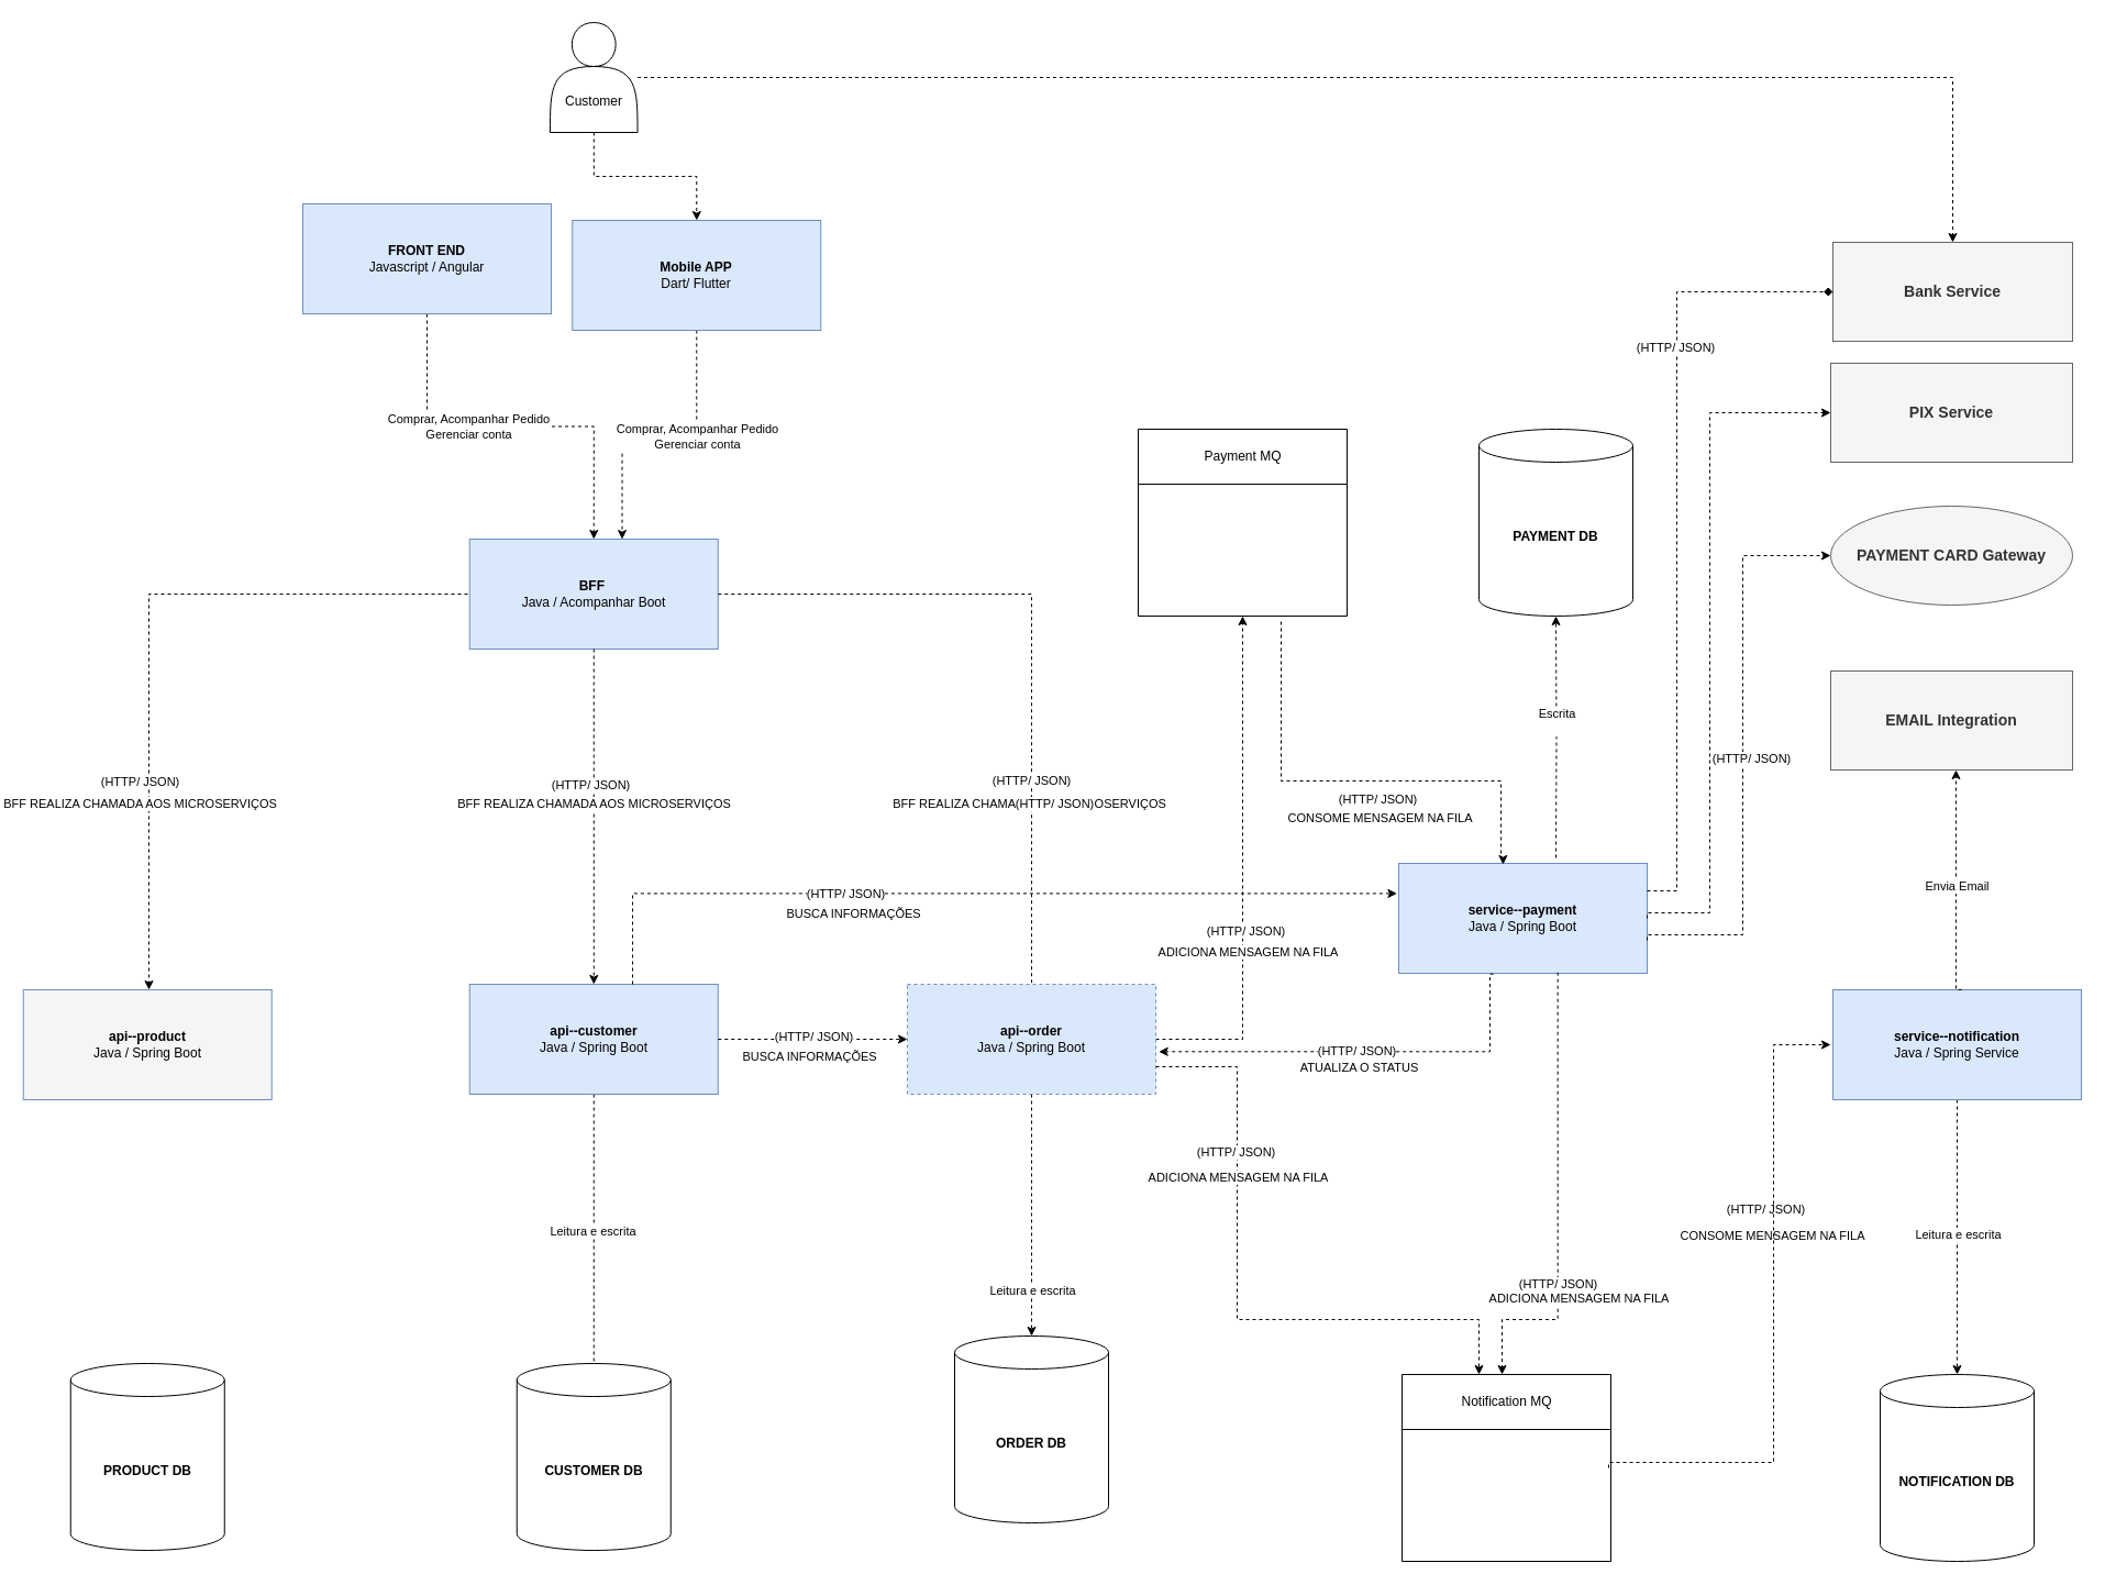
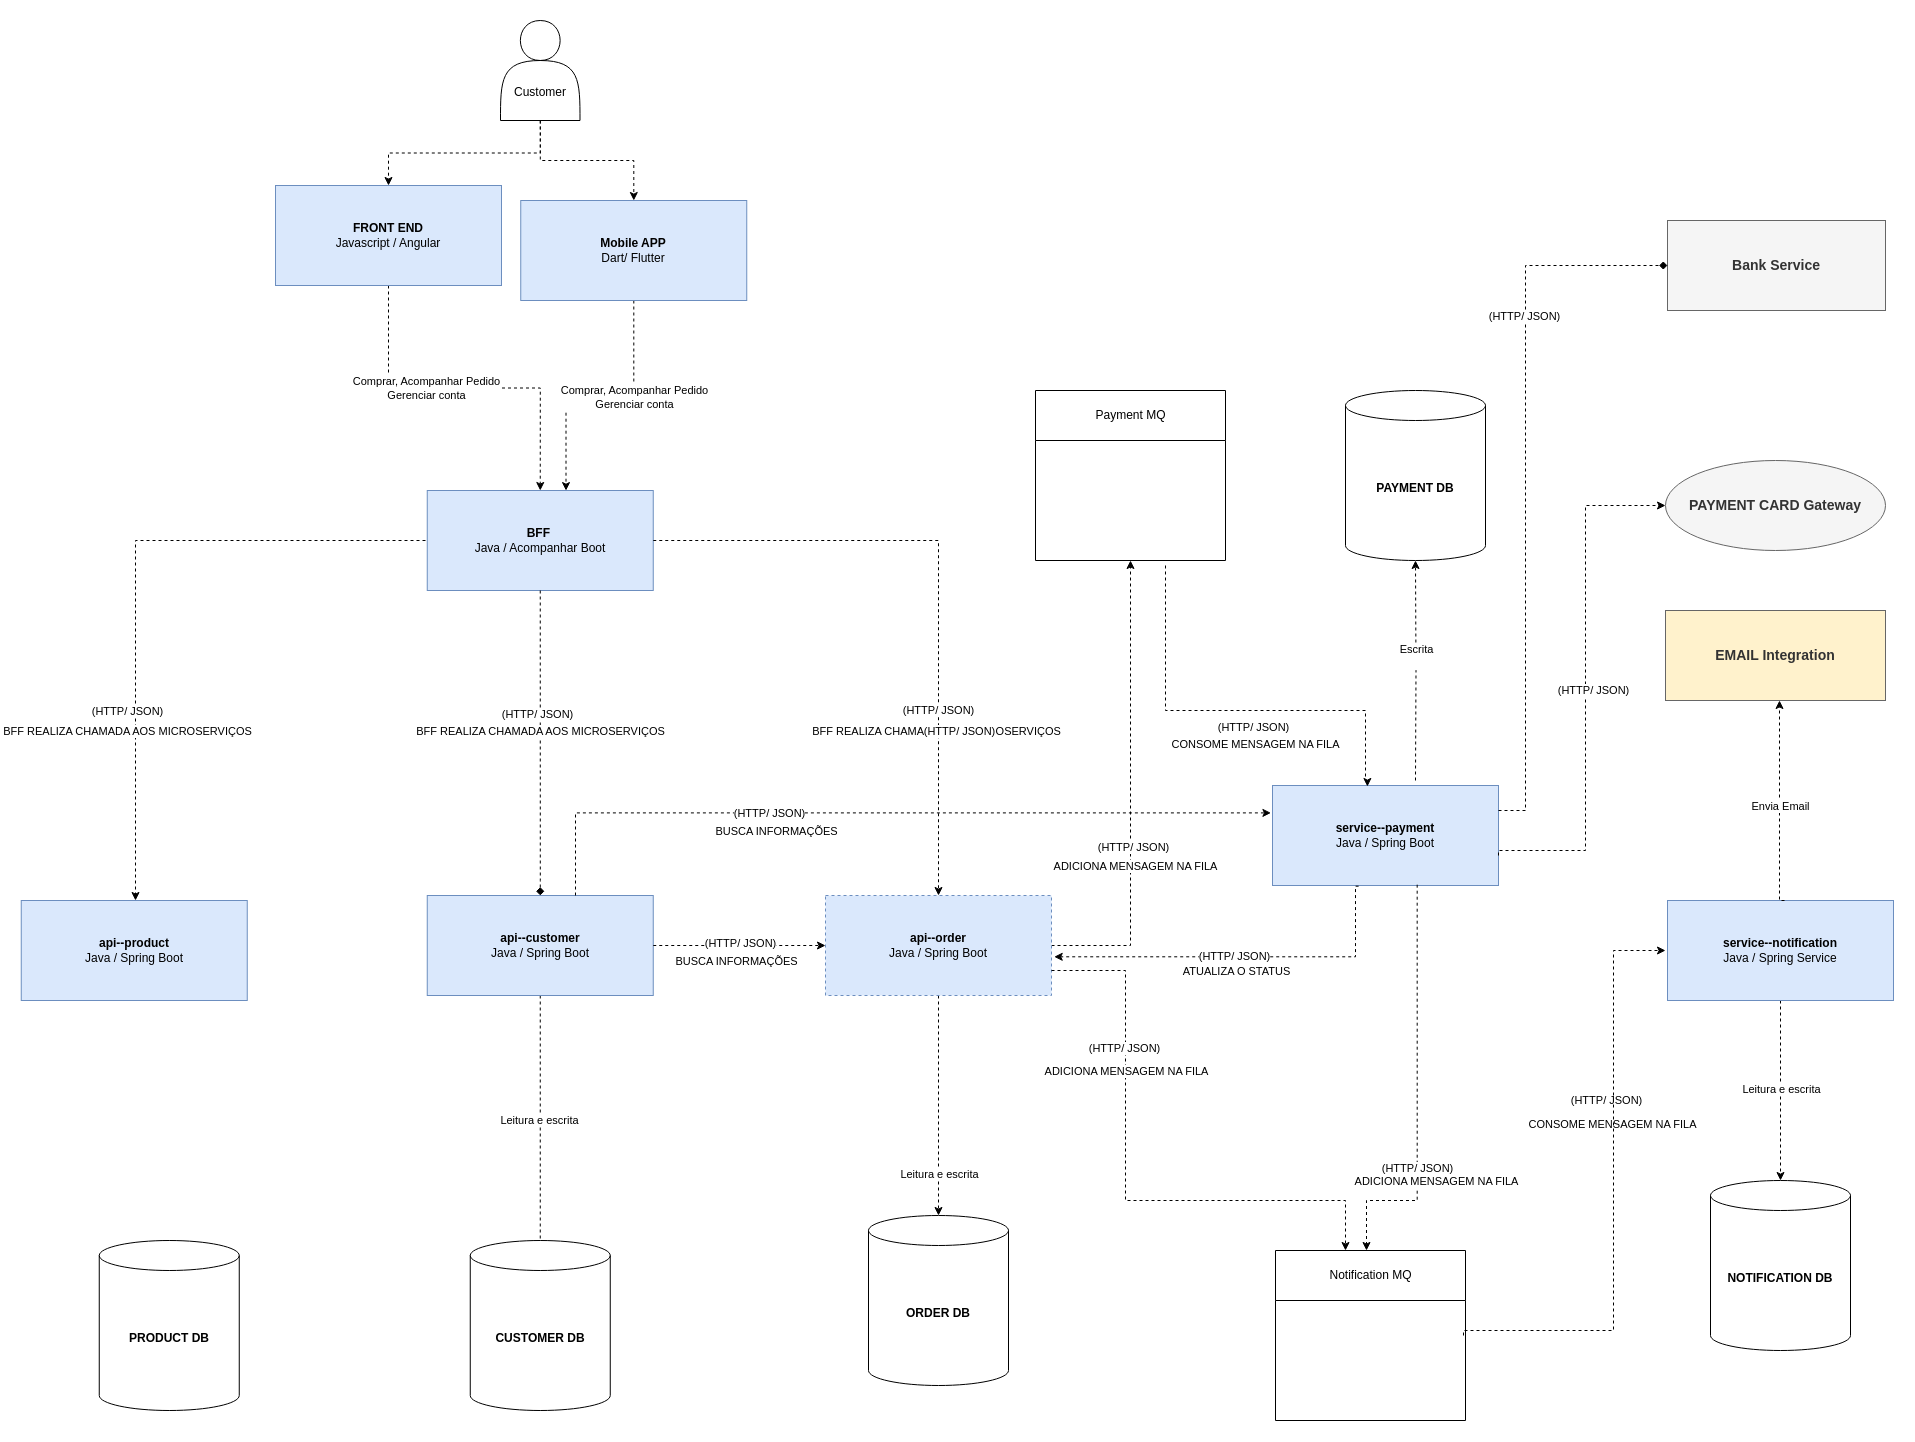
- <mxCell id="2" style="edgeStyle=orthogonalEdgeStyle;rounded=0;orthogonalLoop=1;jettySize=auto;html=1;dashed=1;" edge="1" parent="1" source="4" target="70"><mxGeometry relative="1" as="geometry" /></mxCell>
+ <mxCell id="2" style="edgeStyle=orthogonalEdgeStyle;rounded=0;orthogonalLoop=1;jettySize=auto;html=1;entryX=0.5;entryY=0;entryDx=0;entryDy=0;dashed=1;" edge="1" parent="1" source="4" target="7"><mxGeometry relative="1" as="geometry" /></mxCell>
- <mxCell id="69" value="&lt;span style=&quot;font-size: 14px;&quot;&gt;&lt;b&gt;PIX Service&lt;/b&gt;&lt;/span&gt;" style="rounded=0;whiteSpace=wrap;html=1;fillColor=#f5f5f5;fontColor=#333333;strokeColor=#666666;" vertex="1" parent="1"><mxGeometry x="1665" y="330" width="220" height="90" as="geometry" /></mxCell>
- <mxCell id="73" style="edgeStyle=orthogonalEdgeStyle;rounded=0;orthogonalLoop=1;jettySize=auto;html=1;dashed=1;entryX=0;entryY=0.5;entryDx=0;entryDy=0;exitX=1;exitY=0.5;exitDx=0;exitDy=0;" edge="1" parent="1" source="48" target="69"><mxGeometry relative="1" as="geometry"><Array as="points"><mxPoint x="1498" y="830" /><mxPoint x="1555" y="830" /><mxPoint x="1555" y="375" /></Array><mxPoint x="1508" y="820" as="sourcePoint" /><mxPoint x="1677" y="275" as="targetPoint" /></mxGeometry></mxCell>
- <mxCell id="26" value="&lt;font size=&quot;1&quot; style=&quot;&quot;&gt;&lt;b style=&quot;font-size: 14px;&quot;&gt;EMAIL Integration&lt;/b&gt;&lt;/font&gt;" style="rounded=0;whiteSpace=wrap;html=1;fillColor=#f5f5f5;fontColor=#333333;strokeColor=#666666;" vertex="1" parent="1"><mxGeometry x="1665" y="610" width="220" height="90" as="geometry" /></mxCell>
+ <mxCell id="26" value="&lt;font size=&quot;1&quot; style=&quot;&quot;&gt;&lt;b style=&quot;font-size: 14px;&quot;&gt;EMAIL Integration&lt;/b&gt;&lt;/font&gt;" style="rounded=0;whiteSpace=wrap;html=1;fillColor=#fff2cc;fontColor=#333333;strokeColor=#666666;" vertex="1" parent="1"><mxGeometry x="1665" y="610" width="220" height="90" as="geometry" /></mxCell>
- <mxCell id="31" style="edgeStyle=orthogonalEdgeStyle;rounded=0;orthogonalLoop=1;jettySize=auto;html=1;dashed=1;exitX=0.5;exitY=1;exitDx=0;exitDy=0;entryX=0.5;entryY=0;entryDx=0;entryDy=0;" edge="1" parent="1" source="11" target="15"><mxGeometry relative="1" as="geometry"><Array as="points"><mxPoint x="540" y="880" /><mxPoint x="540" y="895" /></Array><mxPoint x="695" y="540" as="sourcePoint" /><mxPoint x="535" y="890" as="targetPoint" /></mxGeometry></mxCell>
+ <mxCell id="31" style="edgeStyle=orthogonalEdgeStyle;rounded=0;orthogonalLoop=1;jettySize=auto;html=1;dashed=1;exitX=0.5;exitY=1;exitDx=0;exitDy=0;entryX=0.5;entryY=0;entryDx=0;entryDy=0;endArrow=diamond;" edge="1" parent="1" source="11" target="15"><mxGeometry relative="1" as="geometry"><Array as="points"><mxPoint x="540" y="880" /><mxPoint x="540" y="895" /></Array><mxPoint x="695" y="540" as="sourcePoint" /><mxPoint x="535" y="890" as="targetPoint" /></mxGeometry></mxCell>
- <mxCell id="34" style="edgeStyle=orthogonalEdgeStyle;rounded=0;orthogonalLoop=1;jettySize=auto;html=1;dashed=1;exitX=1;exitY=0.5;exitDx=0;exitDy=0;entryX=0.5;entryY=0;entryDx=0;entryDy=0;endArrow=none;" edge="1" parent="1" source="11" target="22"><mxGeometry relative="1" as="geometry"><Array as="points"><mxPoint x="938" y="540" /></Array><mxPoint x="717" y="535" as="sourcePoint" /><mxPoint x="695" y="895" as="targetPoint" /></mxGeometry></mxCell>
+ <mxCell id="34" style="edgeStyle=orthogonalEdgeStyle;rounded=0;orthogonalLoop=1;jettySize=auto;html=1;dashed=1;exitX=1;exitY=0.5;exitDx=0;exitDy=0;entryX=0.5;entryY=0;entryDx=0;entryDy=0;" edge="1" parent="1" source="11" target="22"><mxGeometry relative="1" as="geometry"><Array as="points"><mxPoint x="938" y="540" /></Array><mxPoint x="717" y="535" as="sourcePoint" /><mxPoint x="695" y="895" as="targetPoint" /></mxGeometry></mxCell>
- <mxCell id="12" value="&lt;b&gt;api--product&lt;/b&gt;&lt;br style=&quot;border-color: var(--border-color);&quot;&gt;Java / Spring Boot" style="rounded=0;whiteSpace=wrap;html=1;fillColor=#f5f5f5;strokeColor=#6c8ebf;" vertex="1" parent="1"><mxGeometry x="20.75" y="900" width="226" height="100" as="geometry" /></mxCell>
+ <mxCell id="12" value="&lt;b&gt;api--product&lt;/b&gt;&lt;br style=&quot;border-color: var(--border-color);&quot;&gt;Java / Spring Boot" style="rounded=0;whiteSpace=wrap;html=1;fillColor=#dae8fc;strokeColor=#6c8ebf;" vertex="1" parent="1"><mxGeometry x="20.75" y="900" width="226" height="100" as="geometry" /></mxCell>
- <mxCell id="27" value="&lt;b style=&quot;border-color: var(--border-color);&quot;&gt;PRODUCT DB&lt;/b&gt;" style="shape=cylinder3;whiteSpace=wrap;html=1;boundedLbl=1;backgroundOutline=1;size=15;" vertex="1" parent="1"><mxGeometry x="63.75" y="1240" width="140" height="170" as="geometry" /></mxCell>
+ <mxCell id="27" value="&lt;b style=&quot;border-color: var(--border-color);&quot;&gt;PRODUCT DB&lt;/b&gt;" style="shape=cylinder3;whiteSpace=wrap;html=1;boundedLbl=1;backgroundOutline=1;size=15;" vertex="1" parent="1"><mxGeometry x="98.75" y="1240" width="140" height="170" as="geometry" /></mxCell>
- <mxCell id="30" value="&lt;b style=&quot;border-color: var(--border-color);&quot;&gt;NOTIFICATION DB&lt;/b&gt;" style="shape=cylinder3;whiteSpace=wrap;html=1;boundedLbl=1;backgroundOutline=1;size=15;" vertex="1" parent="1"><mxGeometry x="1710" y="1250" width="140" height="170" as="geometry" /></mxCell>
+ <mxCell id="30" value="&lt;b style=&quot;border-color: var(--border-color);&quot;&gt;NOTIFICATION DB&lt;/b&gt;" style="shape=cylinder3;whiteSpace=wrap;html=1;boundedLbl=1;backgroundOutline=1;size=15;" vertex="1" parent="1"><mxGeometry x="1710" y="1180" width="140" height="170" as="geometry" /></mxCell>
